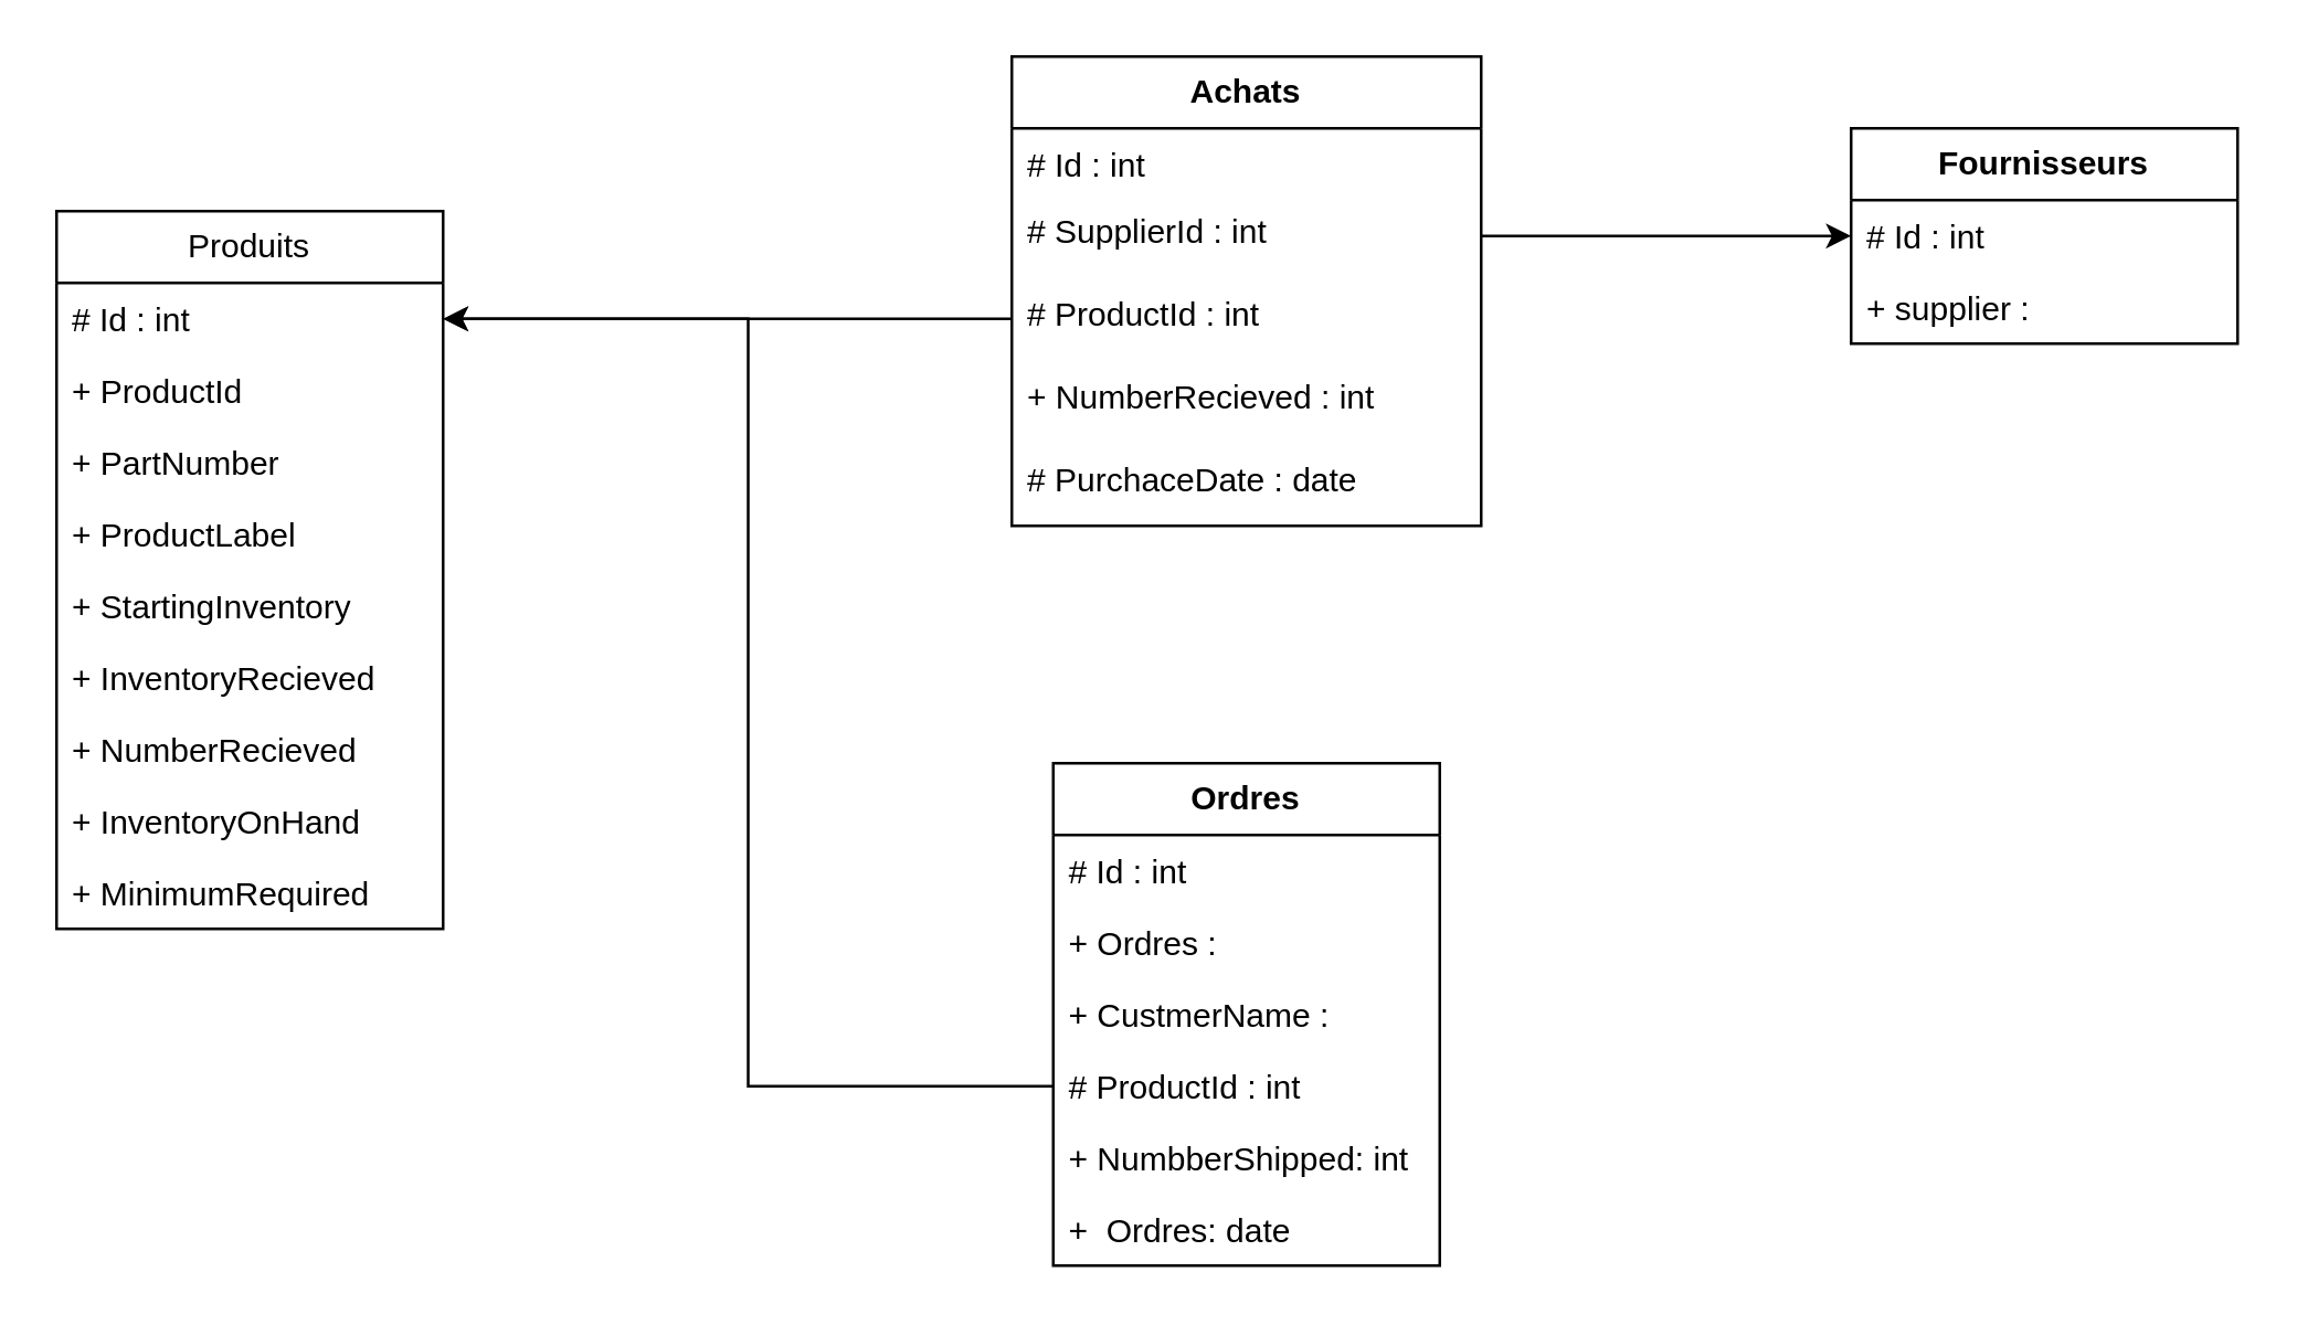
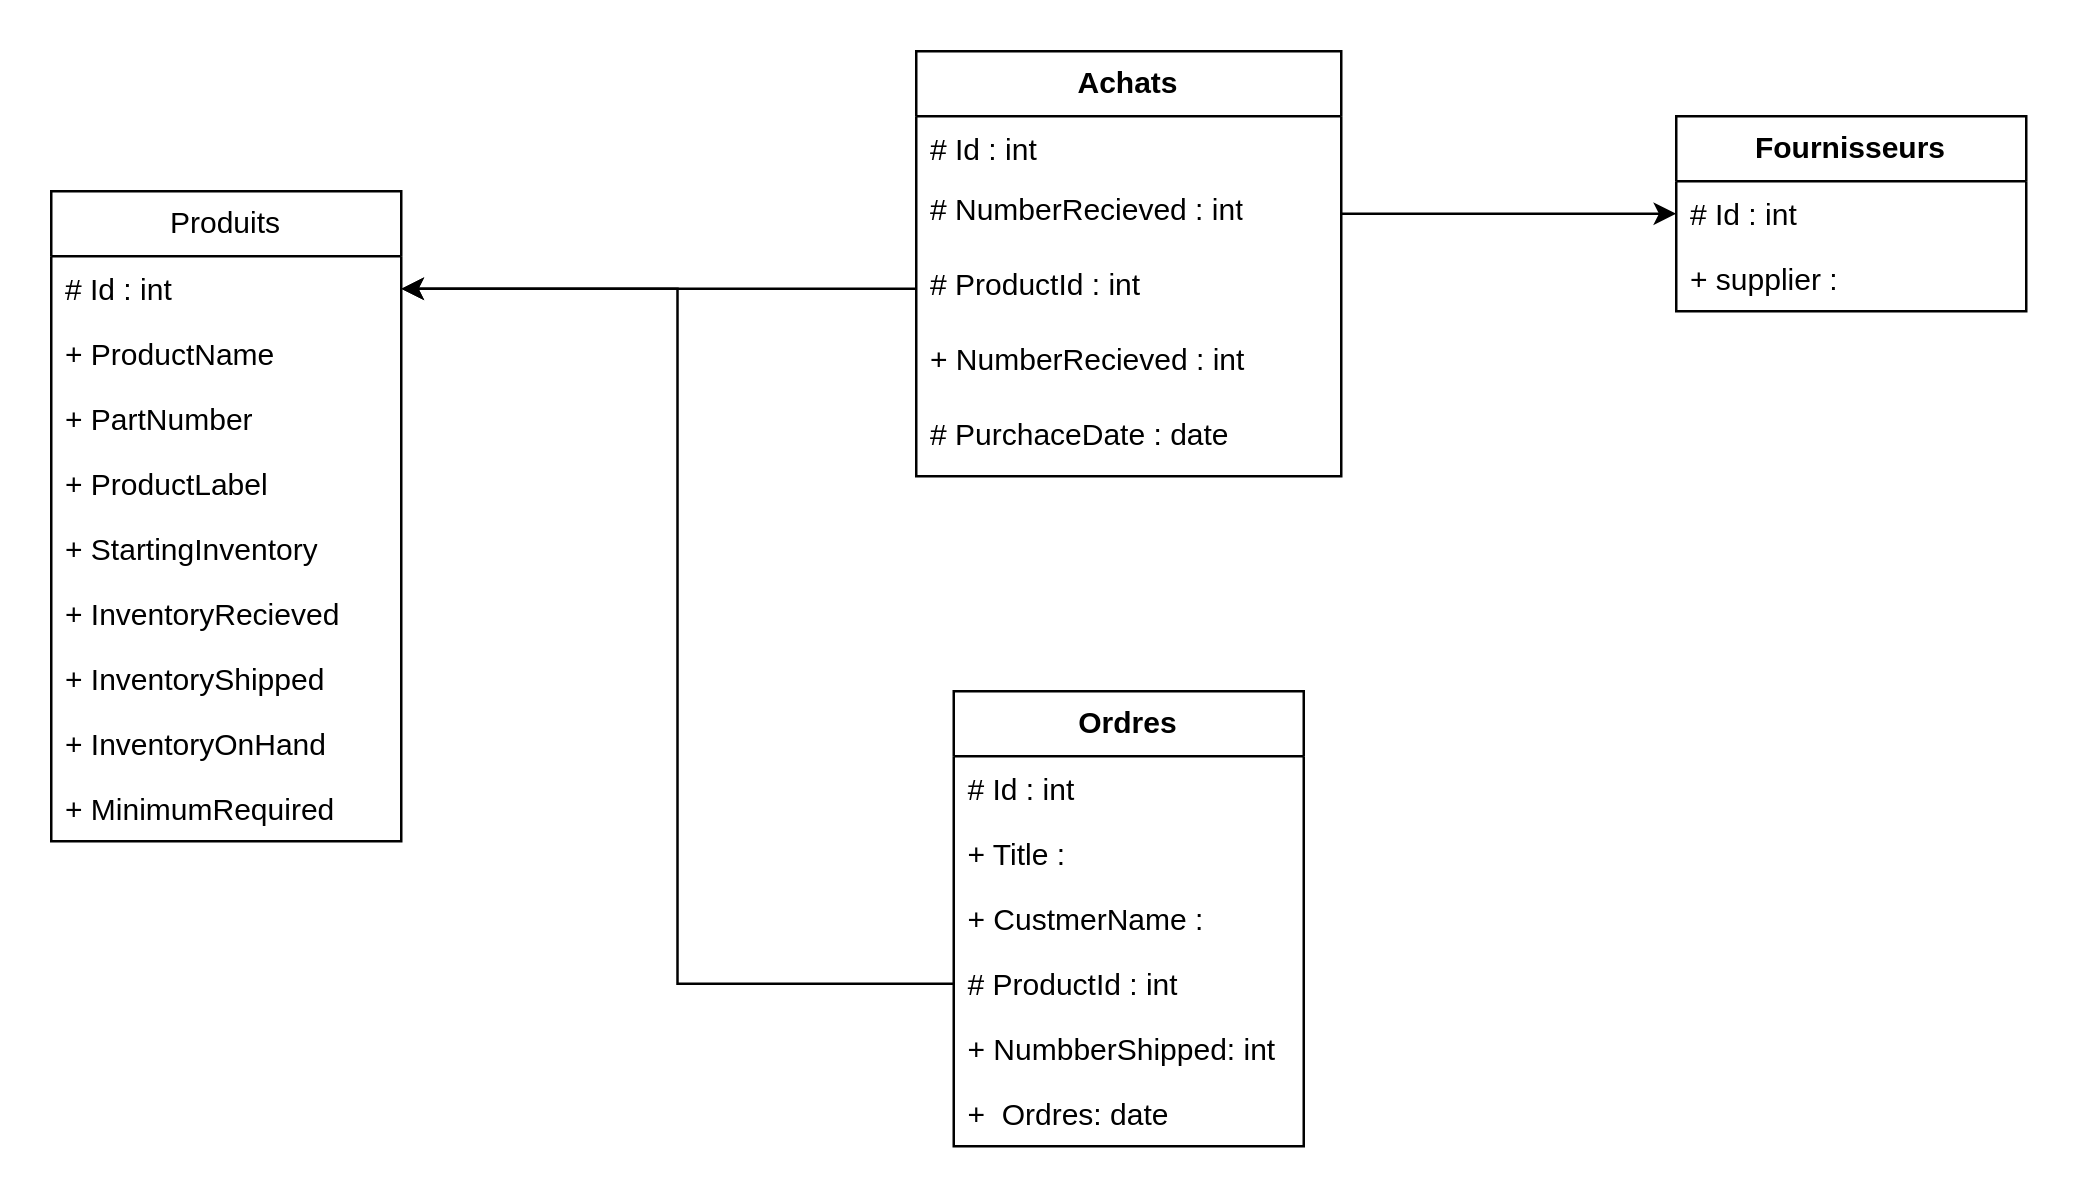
- <mxCell id="4" value="&lt;div&gt;# SupplierId : int&lt;/div&gt;" style="text;strokeColor=none;fillColor=none;align=left;verticalAlign=top;spacingLeft=4;spacingRight=4;overflow=hidden;rotatable=0;points=[[0,0.5],[1,0.5]];portConstraint=eastwest;whiteSpace=wrap;html=1;" vertex="1" parent="2"><mxGeometry y="50" width="170" height="30" as="geometry" /></mxCell>
+ <mxCell id="4" value="&lt;div&gt;# NumberRecieved : int&lt;/div&gt;" style="text;strokeColor=none;fillColor=none;align=left;verticalAlign=top;spacingLeft=4;spacingRight=4;overflow=hidden;rotatable=0;points=[[0,0.5],[1,0.5]];portConstraint=eastwest;whiteSpace=wrap;html=1;" vertex="1" parent="2"><mxGeometry y="50" width="170" height="30" as="geometry" /></mxCell>
- <mxCell id="20" value="+ ProductId" style="text;strokeColor=none;fillColor=none;align=left;verticalAlign=top;spacingLeft=4;spacingRight=4;overflow=hidden;rotatable=0;points=[[0,0.5],[1,0.5]];portConstraint=eastwest;whiteSpace=wrap;html=1;" vertex="1" parent="18"><mxGeometry y="52" width="140" height="26" as="geometry" /></mxCell>
+ <mxCell id="20" value="+ ProductName" style="text;strokeColor=none;fillColor=none;align=left;verticalAlign=top;spacingLeft=4;spacingRight=4;overflow=hidden;rotatable=0;points=[[0,0.5],[1,0.5]];portConstraint=eastwest;whiteSpace=wrap;html=1;" vertex="1" parent="18"><mxGeometry y="52" width="140" height="26" as="geometry" /></mxCell>
- <mxCell id="25" value="+ NumberRecieved" style="text;strokeColor=none;fillColor=none;align=left;verticalAlign=top;spacingLeft=4;spacingRight=4;overflow=hidden;rotatable=0;points=[[0,0.5],[1,0.5]];portConstraint=eastwest;whiteSpace=wrap;html=1;" vertex="1" parent="18"><mxGeometry y="182" width="140" height="26" as="geometry" /></mxCell>
+ <mxCell id="25" value="+ InventoryShipped" style="text;strokeColor=none;fillColor=none;align=left;verticalAlign=top;spacingLeft=4;spacingRight=4;overflow=hidden;rotatable=0;points=[[0,0.5],[1,0.5]];portConstraint=eastwest;whiteSpace=wrap;html=1;" vertex="1" parent="18"><mxGeometry y="182" width="140" height="26" as="geometry" /></mxCell>
- <mxCell id="13" value="+ Ordres : " style="text;strokeColor=none;fillColor=none;align=left;verticalAlign=top;spacingLeft=4;spacingRight=4;overflow=hidden;rotatable=0;points=[[0,0.5],[1,0.5]];portConstraint=eastwest;whiteSpace=wrap;html=1;" vertex="1" parent="11"><mxGeometry y="52" width="140" height="26" as="geometry" /></mxCell>
+ <mxCell id="13" value="+ Title : " style="text;strokeColor=none;fillColor=none;align=left;verticalAlign=top;spacingLeft=4;spacingRight=4;overflow=hidden;rotatable=0;points=[[0,0.5],[1,0.5]];portConstraint=eastwest;whiteSpace=wrap;html=1;" vertex="1" parent="11"><mxGeometry y="52" width="140" height="26" as="geometry" /></mxCell>
